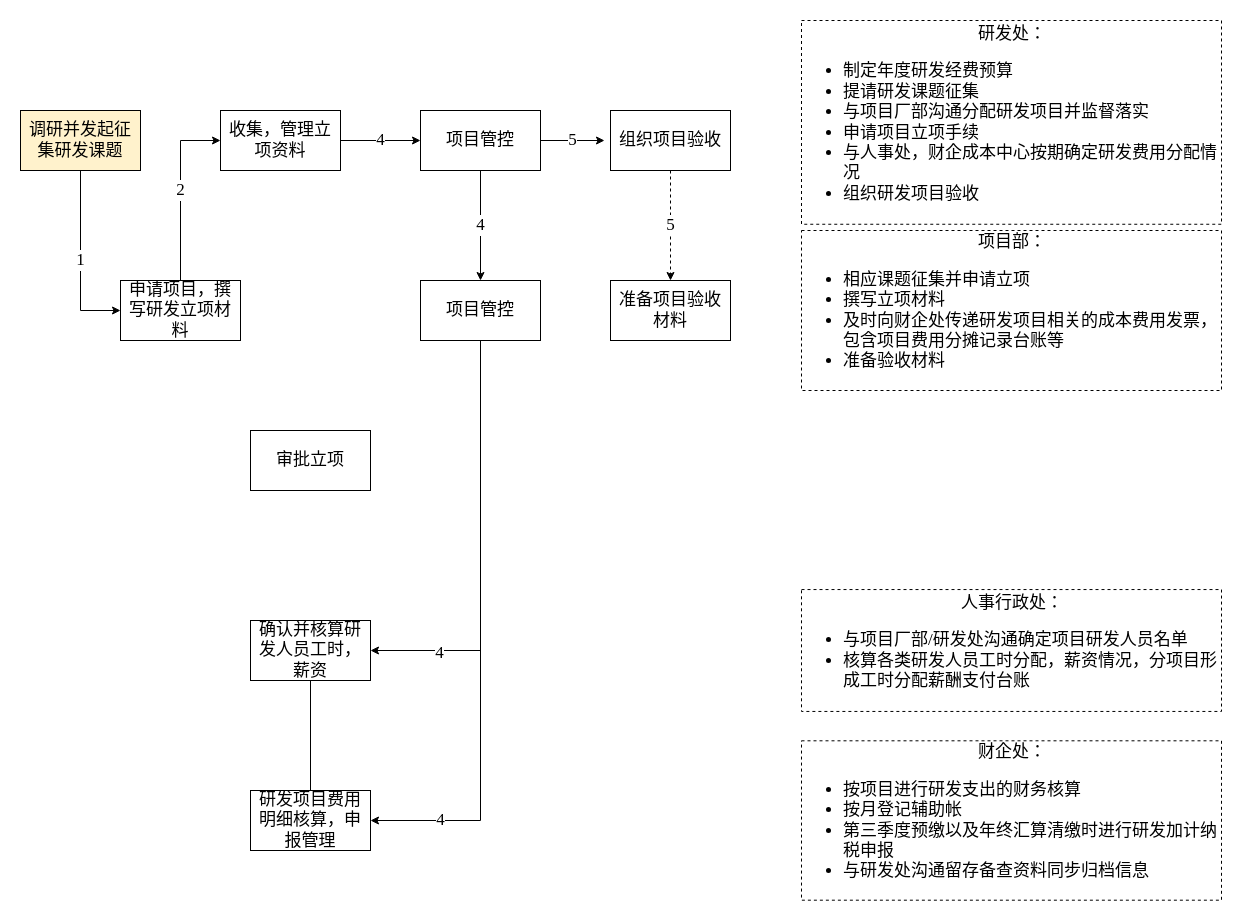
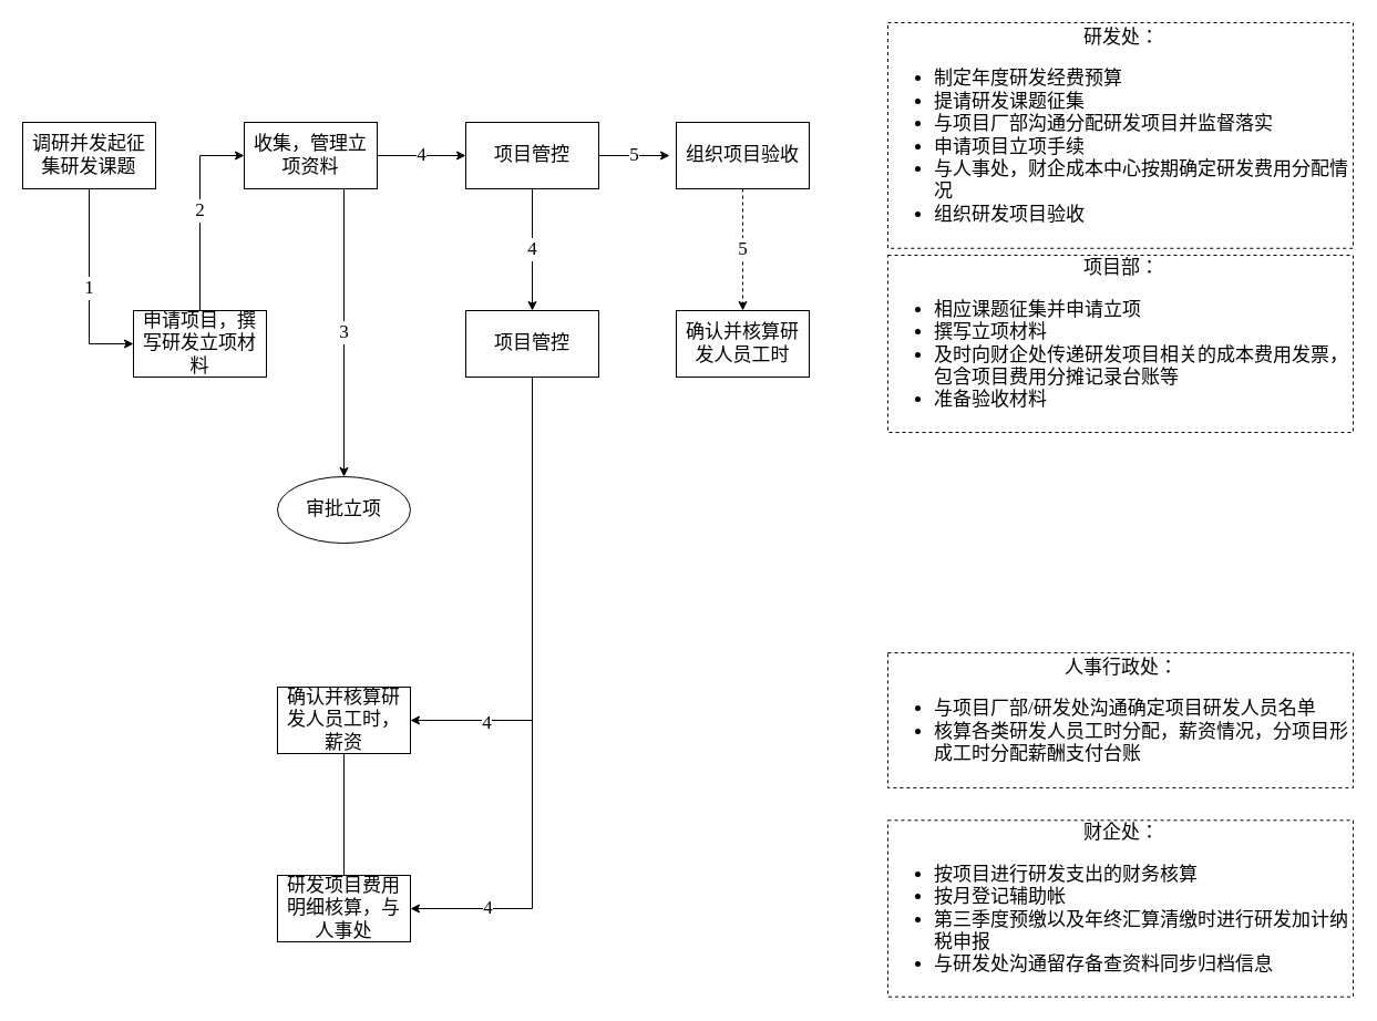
- <mxCell id="3" value="调研并发起征集研发课题" style="rounded=0;whiteSpace=wrap;html=1;fontFamily=Verdana;fontSize=17;fillColor=#fff2cc;" vertex="1" parent="1"><mxGeometry x="20" y="110" width="120" height="60" as="geometry" /></mxCell>
+ <mxCell id="3" value="调研并发起征集研发课题" style="rounded=0;whiteSpace=wrap;html=1;fontFamily=Verdana;fontSize=17;" vertex="1" parent="1"><mxGeometry x="20" y="110" width="120" height="60" as="geometry" /></mxCell>
+ <mxCell id="6" value="3" style="edgeStyle=orthogonalEdgeStyle;rounded=0;orthogonalLoop=1;jettySize=auto;html=1;exitX=0.75;exitY=1;exitDx=0;exitDy=0;entryX=0.5;entryY=0;entryDx=0;entryDy=0;fontFamily=Verdana;fontSize=17;" edge="1" parent="1" source="8" target="9"><mxGeometry relative="1" as="geometry" /></mxCell>
- <mxCell id="18" value="准备项目验收材料" style="rounded=0;whiteSpace=wrap;html=1;fontFamily=Verdana;fontSize=17;" vertex="1" parent="1"><mxGeometry x="610" y="280" width="120" height="60" as="geometry" /></mxCell>
+ <mxCell id="18" value="确认并核算研发人员工时" style="rounded=0;whiteSpace=wrap;html=1;fontFamily=Verdana;fontSize=17;" vertex="1" parent="1"><mxGeometry x="610" y="280" width="120" height="60" as="geometry" /></mxCell>
- <mxCell id="9" value="审批立项" style="rounded=0;whiteSpace=wrap;html=1;fontFamily=Verdana;fontSize=17;" vertex="1" parent="1"><mxGeometry x="250" y="430" width="120" height="60" as="geometry" /></mxCell>
+ <mxCell id="9" value="审批立项" style="ellipse;whiteSpace=wrap;html=1;fontFamily=Verdana;fontSize=17;" vertex="1" parent="1"><mxGeometry x="250" y="430" width="120" height="60" as="geometry" /></mxCell>
- <mxCell id="23" value="研发项目费用明细核算，申报管理" style="rounded=0;whiteSpace=wrap;html=1;fontFamily=Verdana;fontSize=17;" vertex="1" parent="1"><mxGeometry x="250" y="790" width="120" height="60" as="geometry" /></mxCell>
+ <mxCell id="23" value="研发项目费用明细核算，与人事处" style="rounded=0;whiteSpace=wrap;html=1;fontFamily=Verdana;fontSize=17;" vertex="1" parent="1"><mxGeometry x="250" y="790" width="120" height="60" as="geometry" /></mxCell>
